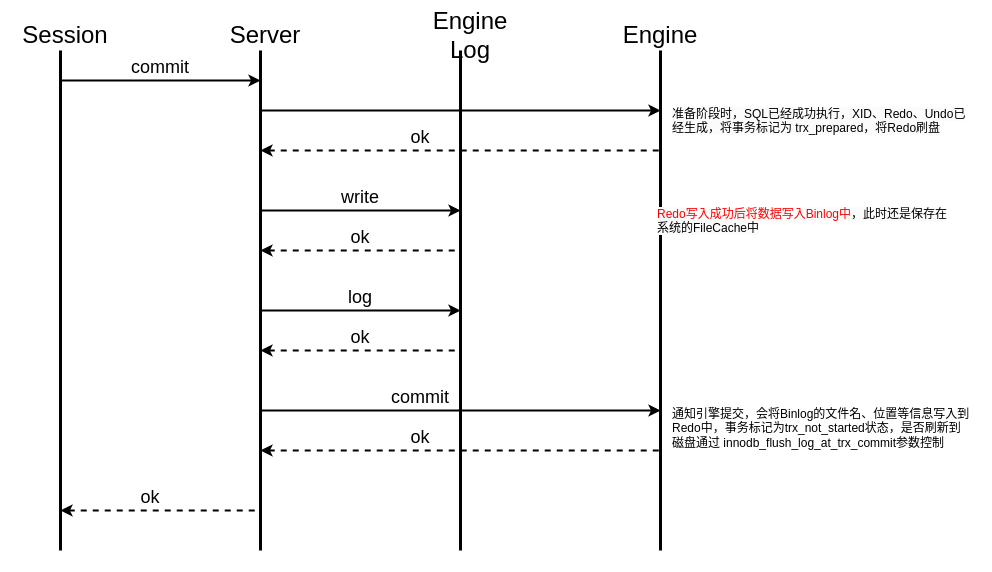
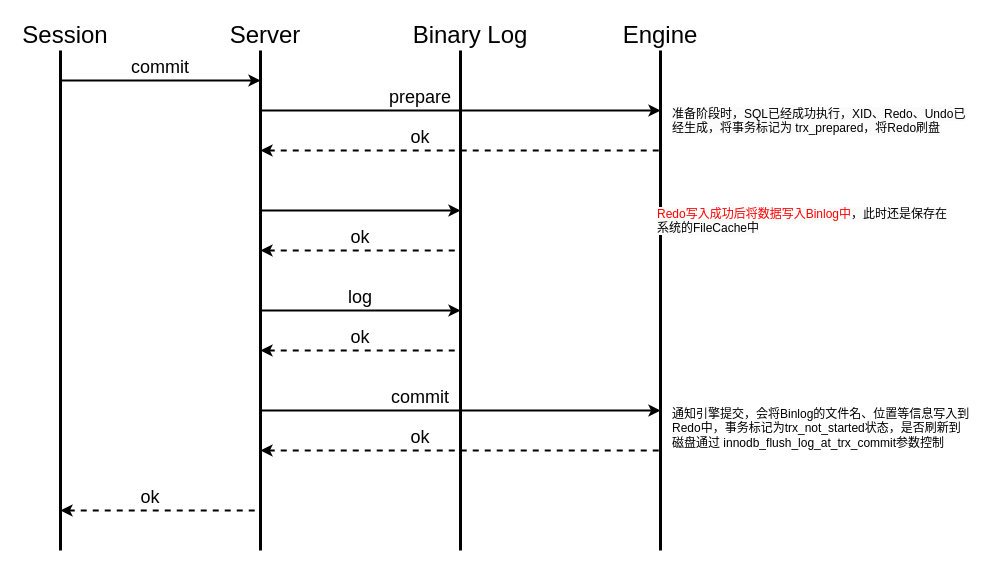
- <mxCell id="8" value="Engine Log" style="text;html=1;strokeColor=none;fillColor=none;align=center;verticalAlign=middle;whiteSpace=wrap;rounded=0;fontSize=24;" vertex="1" parent="1"><mxGeometry x="410" y="20" width="120" height="30" as="geometry" /></mxCell>
+ <mxCell id="8" value="Binary Log" style="text;html=1;strokeColor=none;fillColor=none;align=center;verticalAlign=middle;whiteSpace=wrap;rounded=0;fontSize=24;" vertex="1" parent="1"><mxGeometry x="410" y="20" width="120" height="30" as="geometry" /></mxCell>
+ <mxCell id="13" value="&lt;font style=&quot;font-size: 18px;&quot;&gt;prepare&lt;/font&gt;" style="text;html=1;strokeColor=none;fillColor=none;align=center;verticalAlign=middle;whiteSpace=wrap;rounded=0;fontSize=24;" vertex="1" parent="1"><mxGeometry x="380" y="80" width="80" height="30" as="geometry" /></mxCell>
- <mxCell id="18" value="&lt;font style=&quot;font-size: 18px;&quot;&gt;write&lt;/font&gt;" style="text;html=1;strokeColor=none;fillColor=none;align=center;verticalAlign=middle;whiteSpace=wrap;rounded=0;fontSize=24;" vertex="1" parent="1"><mxGeometry x="320" y="180" width="80" height="30" as="geometry" /></mxCell>
